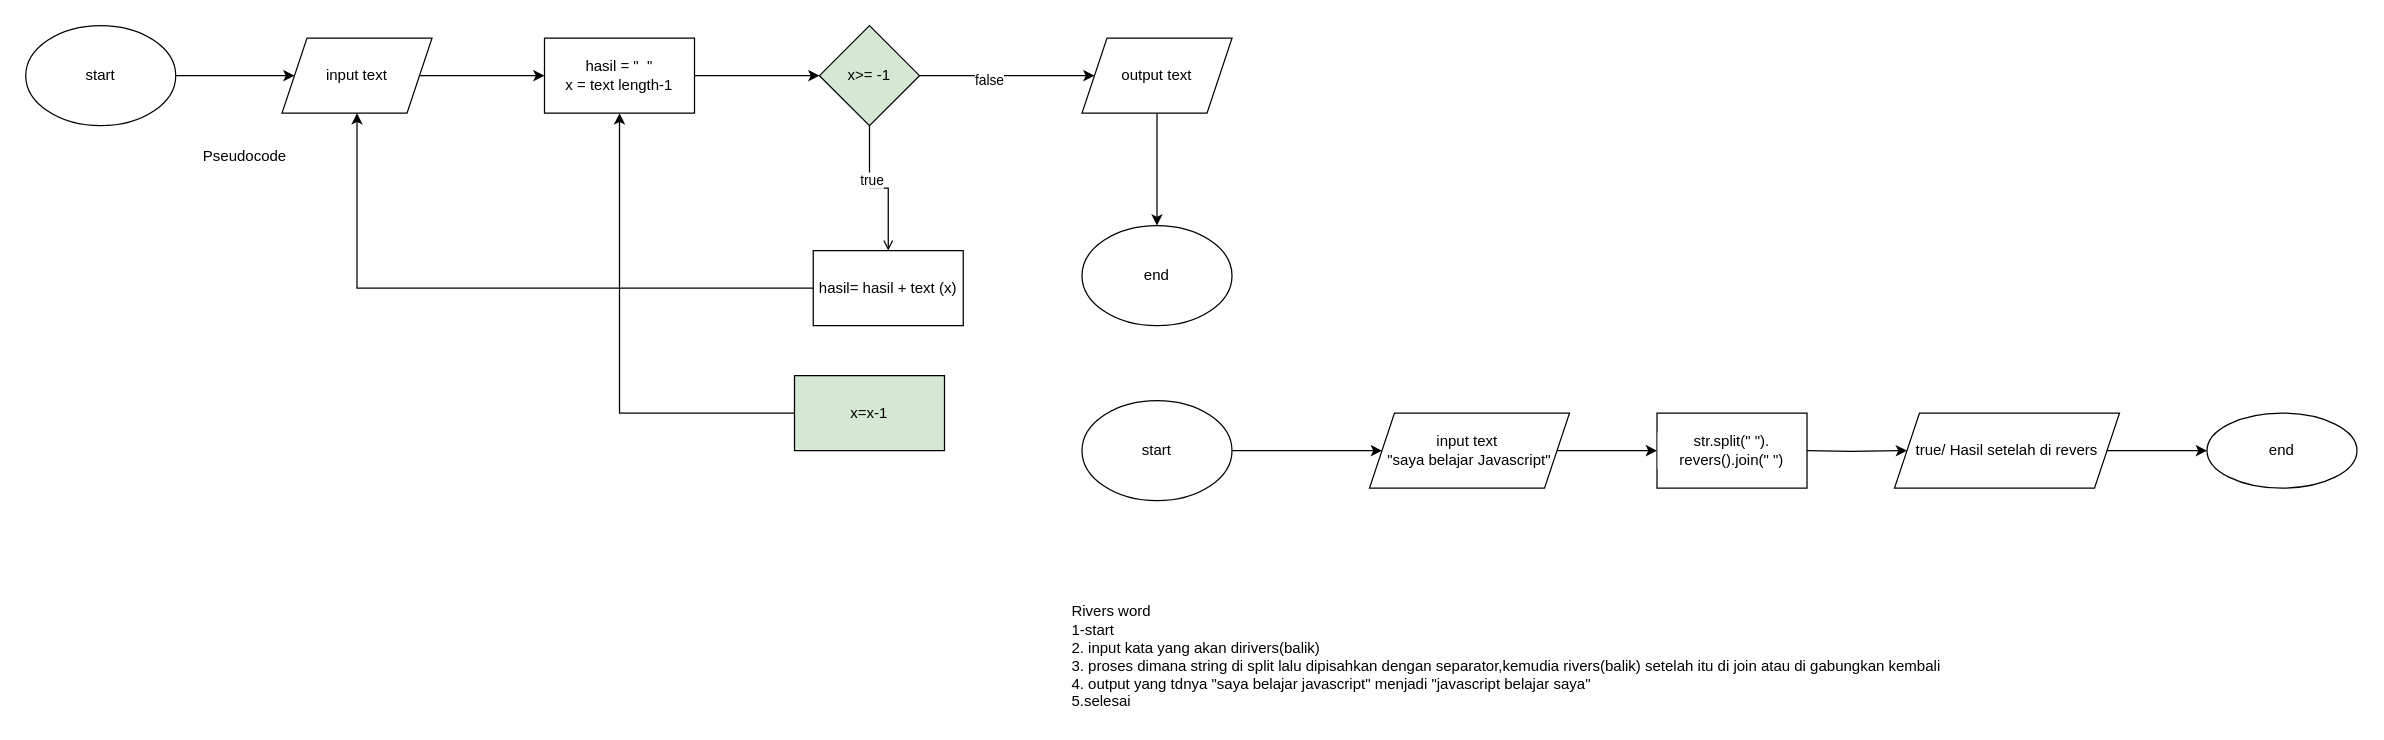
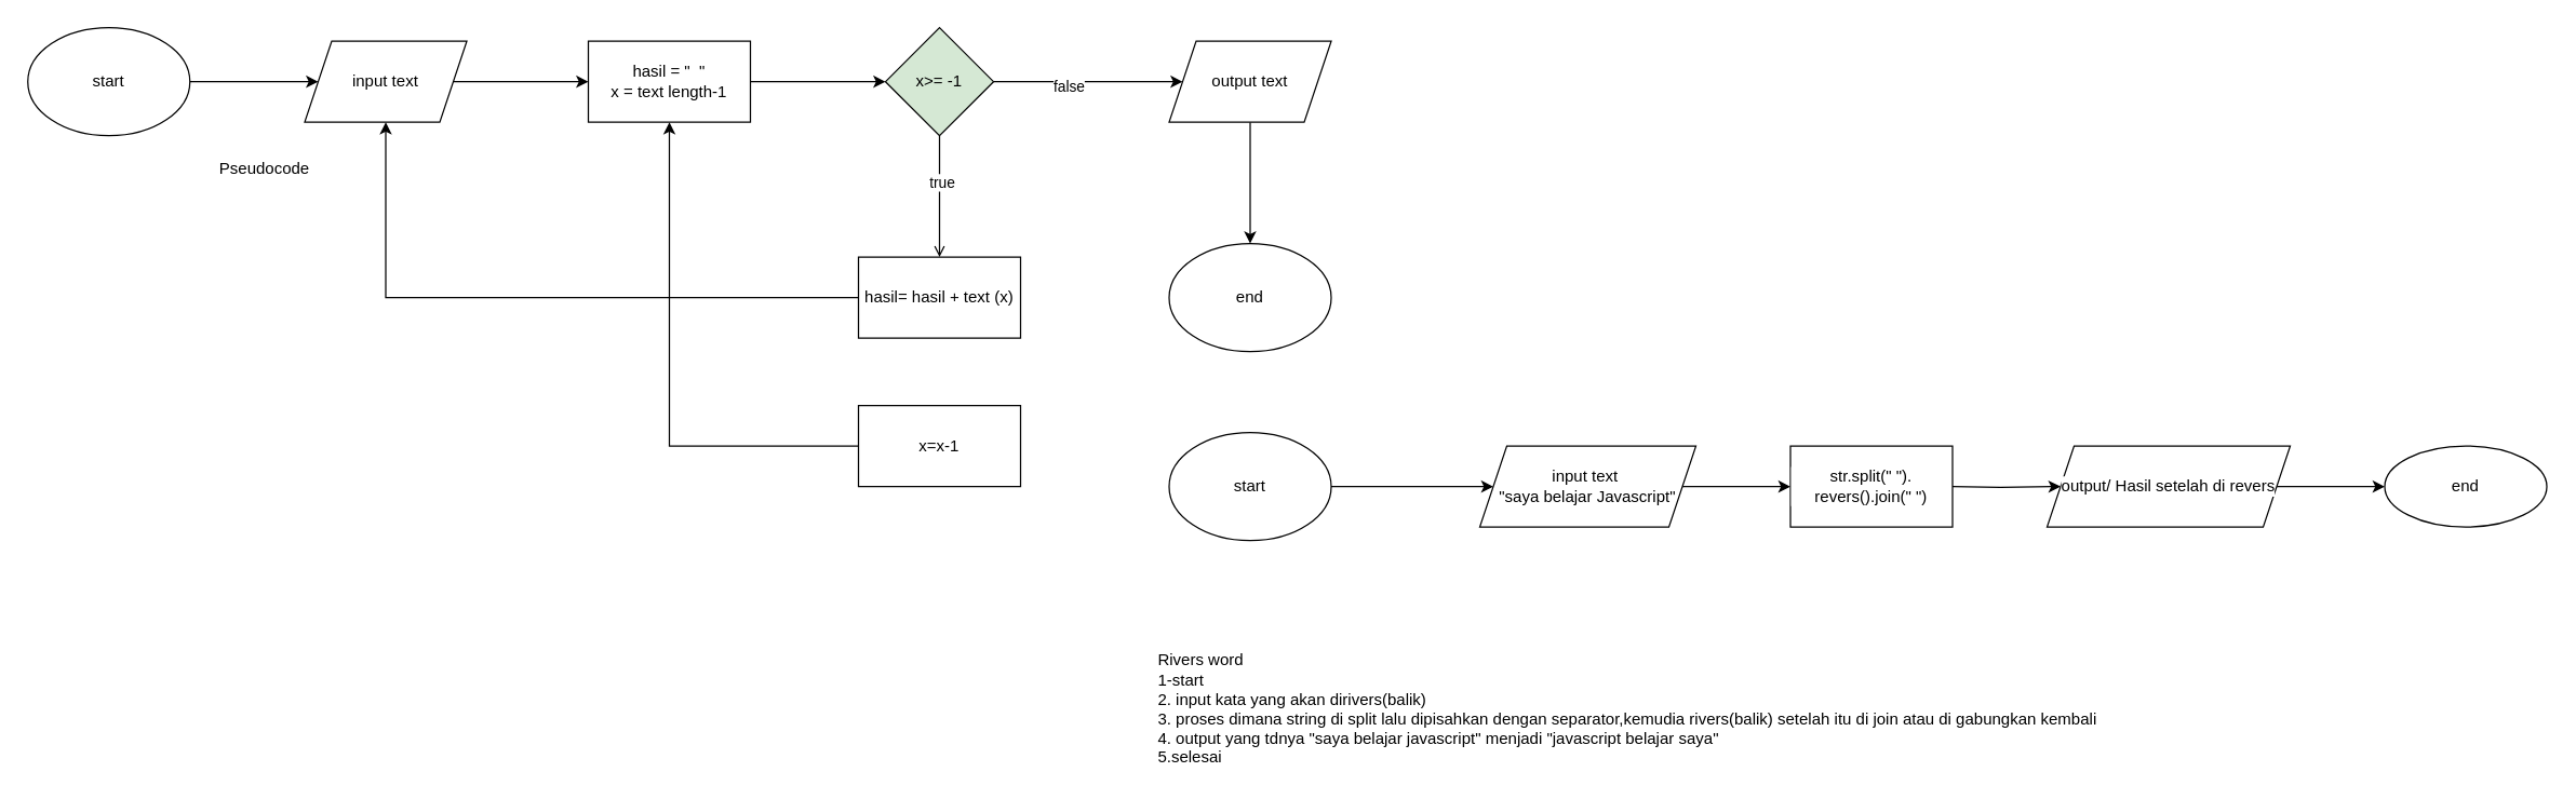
- <mxCell id="24" value="hasil= hasil + text (x)" style="rounded=0;whiteSpace=wrap;html=1;" vertex="1" parent="1"><mxGeometry x="650" y="200" width="120" height="60" as="geometry" /></mxCell>
+ <mxCell id="24" value="hasil= hasil + text (x)" style="rounded=0;whiteSpace=wrap;html=1;" vertex="1" parent="1"><mxGeometry x="635" y="190" width="120" height="60" as="geometry" /></mxCell>
- <mxCell id="26" value="x=x-1" style="rounded=0;whiteSpace=wrap;html=1;fillColor=#d5e8d4;" vertex="1" parent="1"><mxGeometry x="635" y="300" width="120" height="60" as="geometry" /></mxCell>
+ <mxCell id="26" value="x=x-1" style="rounded=0;whiteSpace=wrap;html=1;" vertex="1" parent="1"><mxGeometry x="635" y="300" width="120" height="60" as="geometry" /></mxCell>
- <mxCell id="8" value="true/ Hasil setelah di revers" style="shape=parallelogram;perimeter=parallelogramPerimeter;whiteSpace=wrap;html=1;fixedSize=1;labelBackgroundColor=#FFFFFF;" parent="1" vertex="1"><mxGeometry x="1515" y="330" width="180" height="60" as="geometry" /></mxCell>
+ <mxCell id="8" value="output/ Hasil setelah di revers" style="shape=parallelogram;perimeter=parallelogramPerimeter;whiteSpace=wrap;html=1;fixedSize=1;labelBackgroundColor=#FFFFFF;" parent="1" vertex="1"><mxGeometry x="1515" y="330" width="180" height="60" as="geometry" /></mxCell>
